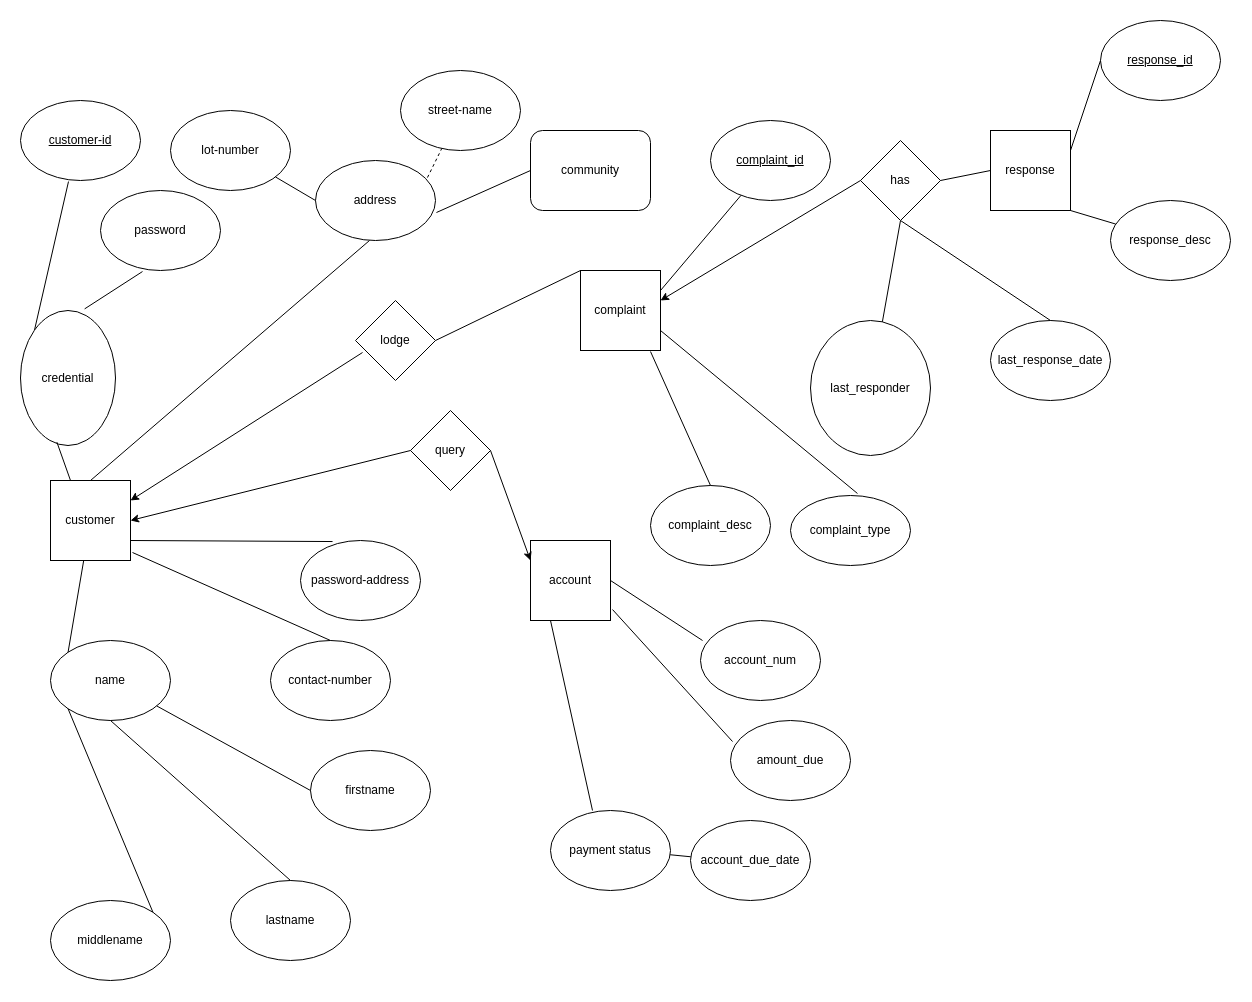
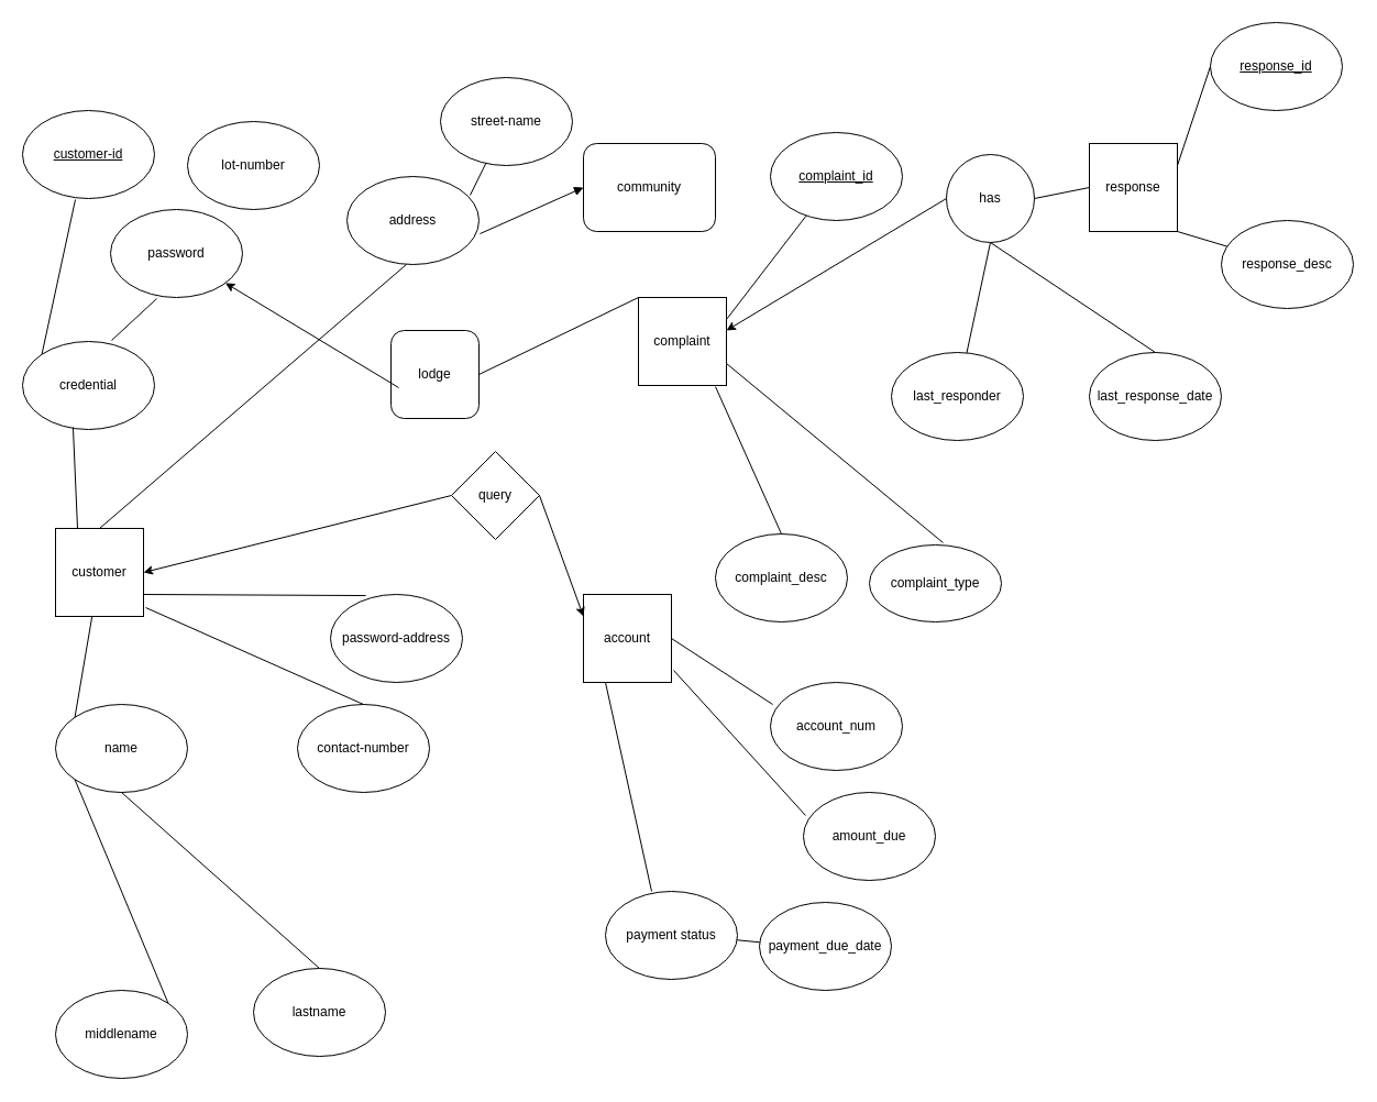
- <mxCell id="34" value="&lt;u&gt;complaint_id&lt;/u&gt;" style="ellipse;whiteSpace=wrap;html=1;" parent="1" vertex="1"><mxGeometry x="710" y="120" width="120" height="80" as="geometry" /></mxCell>
+ <mxCell id="34" value="&lt;u&gt;complaint_id&lt;/u&gt;" style="ellipse;whiteSpace=wrap;html=1;" parent="1" vertex="1"><mxGeometry x="700" y="120" width="120" height="80" as="geometry" /></mxCell>
- <mxCell id="26" value="" style="endArrow=none;html=1;exitX=0.933;exitY=0.213;exitDx=0;exitDy=0;exitPerimeter=0;dashed=1;" parent="1" source="20" target="22" edge="1"><mxGeometry width="50" height="50" relative="1" as="geometry"><mxPoint x="430" y="250" as="sourcePoint" /><mxPoint x="480" y="200" as="targetPoint" /></mxGeometry></mxCell>
+ <mxCell id="26" value="" style="endArrow=none;html=1;exitX=0.933;exitY=0.213;exitDx=0;exitDy=0;exitPerimeter=0;" parent="1" source="20" target="22" edge="1"><mxGeometry width="50" height="50" relative="1" as="geometry"><mxPoint x="430" y="250" as="sourcePoint" /><mxPoint x="480" y="200" as="targetPoint" /></mxGeometry></mxCell>
- <mxCell id="27" value="" style="endArrow=none;html=1;entryX=0;entryY=0.5;entryDx=0;entryDy=0;exitX=1.008;exitY=0.65;exitDx=0;exitDy=0;exitPerimeter=0;" parent="1" source="20" target="24" edge="1"><mxGeometry width="50" height="50" relative="1" as="geometry"><mxPoint x="430" y="250" as="sourcePoint" /><mxPoint x="480" y="200" as="targetPoint" /></mxGeometry></mxCell>
+ <mxCell id="27" value="" style="endArrow=block;html=1;entryX=0;entryY=0.5;entryDx=0;entryDy=0;exitX=1.008;exitY=0.65;exitDx=0;exitDy=0;exitPerimeter=0;" parent="1" source="20" target="24" edge="1"><mxGeometry width="50" height="50" relative="1" as="geometry"><mxPoint x="430" y="250" as="sourcePoint" /><mxPoint x="480" y="200" as="targetPoint" /></mxGeometry></mxCell>
- <mxCell id="46" value="has" style="rhombus;whiteSpace=wrap;html=1;" vertex="1" parent="1"><mxGeometry x="860" y="140" width="80" height="80" as="geometry" /></mxCell>
+ <mxCell id="46" value="has" style="ellipse;whiteSpace=wrap;html=1;" vertex="1" parent="1"><mxGeometry x="860" y="140" width="80" height="80" as="geometry" /></mxCell>
- <mxCell id="25" value="" style="endArrow=none;html=1;exitX=0;exitY=0.5;exitDx=0;exitDy=0;" parent="1" source="20" target="23" edge="1"><mxGeometry width="50" height="50" relative="1" as="geometry"><mxPoint x="430" y="250" as="sourcePoint" /><mxPoint x="480" y="200" as="targetPoint" /></mxGeometry></mxCell>
- <mxCell id="19" value="lodge" style="rhombus;whiteSpace=wrap;html=1;" parent="1" vertex="1"><mxGeometry x="355" y="300" width="80" height="80" as="geometry" /></mxCell>
+ <mxCell id="19" value="lodge" style="whiteSpace=wrap;html=1;rounded=1;" parent="1" vertex="1"><mxGeometry x="355" y="300" width="80" height="80" as="geometry" /></mxCell>
- <mxCell id="36" value="credential" style="ellipse;whiteSpace=wrap;html=1;" parent="1" vertex="1"><mxGeometry x="20" y="310" width="95" height="135" as="geometry" /></mxCell>
+ <mxCell id="36" value="credential" style="ellipse;whiteSpace=wrap;html=1;" parent="1" vertex="1"><mxGeometry x="20" y="310" width="120" height="80" as="geometry" /></mxCell>
- <mxCell id="41" value="last_responder" style="ellipse;whiteSpace=wrap;html=1;" vertex="1" parent="1"><mxGeometry x="810" y="320" width="120" height="135" as="geometry" /></mxCell>
+ <mxCell id="41" value="last_responder" style="ellipse;whiteSpace=wrap;html=1;" vertex="1" parent="1"><mxGeometry x="810" y="320" width="120" height="80" as="geometry" /></mxCell>
- <mxCell id="60" value="" style="endArrow=classic;html=1;entryX=1;entryY=0.25;entryDx=0;entryDy=0;exitX=0.088;exitY=0.65;exitDx=0;exitDy=0;exitPerimeter=0;" edge="1" parent="1" source="19" target="3"><mxGeometry width="50" height="50" relative="1" as="geometry"><mxPoint x="310" y="400" as="sourcePoint" /><mxPoint x="360" y="350" as="targetPoint" /></mxGeometry></mxCell>
+ <mxCell id="60" value="" style="endArrow=classic;html=1;exitX=0.088;exitY=0.65;exitDx=0;exitDy=0;exitPerimeter=0;" edge="1" parent="1" source="19" target="13"><mxGeometry width="50" height="50" relative="1" as="geometry"><mxPoint x="310" y="400" as="sourcePoint" /><mxPoint x="360" y="350" as="targetPoint" /></mxGeometry></mxCell>
- <mxCell id="10" value="" style="endArrow=none;html=1;entryX=0;entryY=0.5;entryDx=0;entryDy=0;" parent="1" source="4" target="5" edge="1"><mxGeometry width="50" height="50" relative="1" as="geometry"><mxPoint x="320" y="330" as="sourcePoint" /><mxPoint x="370" y="280" as="targetPoint" /></mxGeometry></mxCell>
- <mxCell id="5" value="firstname" style="ellipse;whiteSpace=wrap;html=1;" parent="1" vertex="1"><mxGeometry x="310" y="750" width="120" height="80" as="geometry" /></mxCell>
- <mxCell id="52" value="account_due_date" style="ellipse;whiteSpace=wrap;html=1;" vertex="1" parent="1"><mxGeometry x="690" y="820" width="120" height="80" as="geometry" /></mxCell>
+ <mxCell id="52" value="payment_due_date" style="ellipse;whiteSpace=wrap;html=1;" vertex="1" parent="1"><mxGeometry x="690" y="820" width="120" height="80" as="geometry" /></mxCell>
